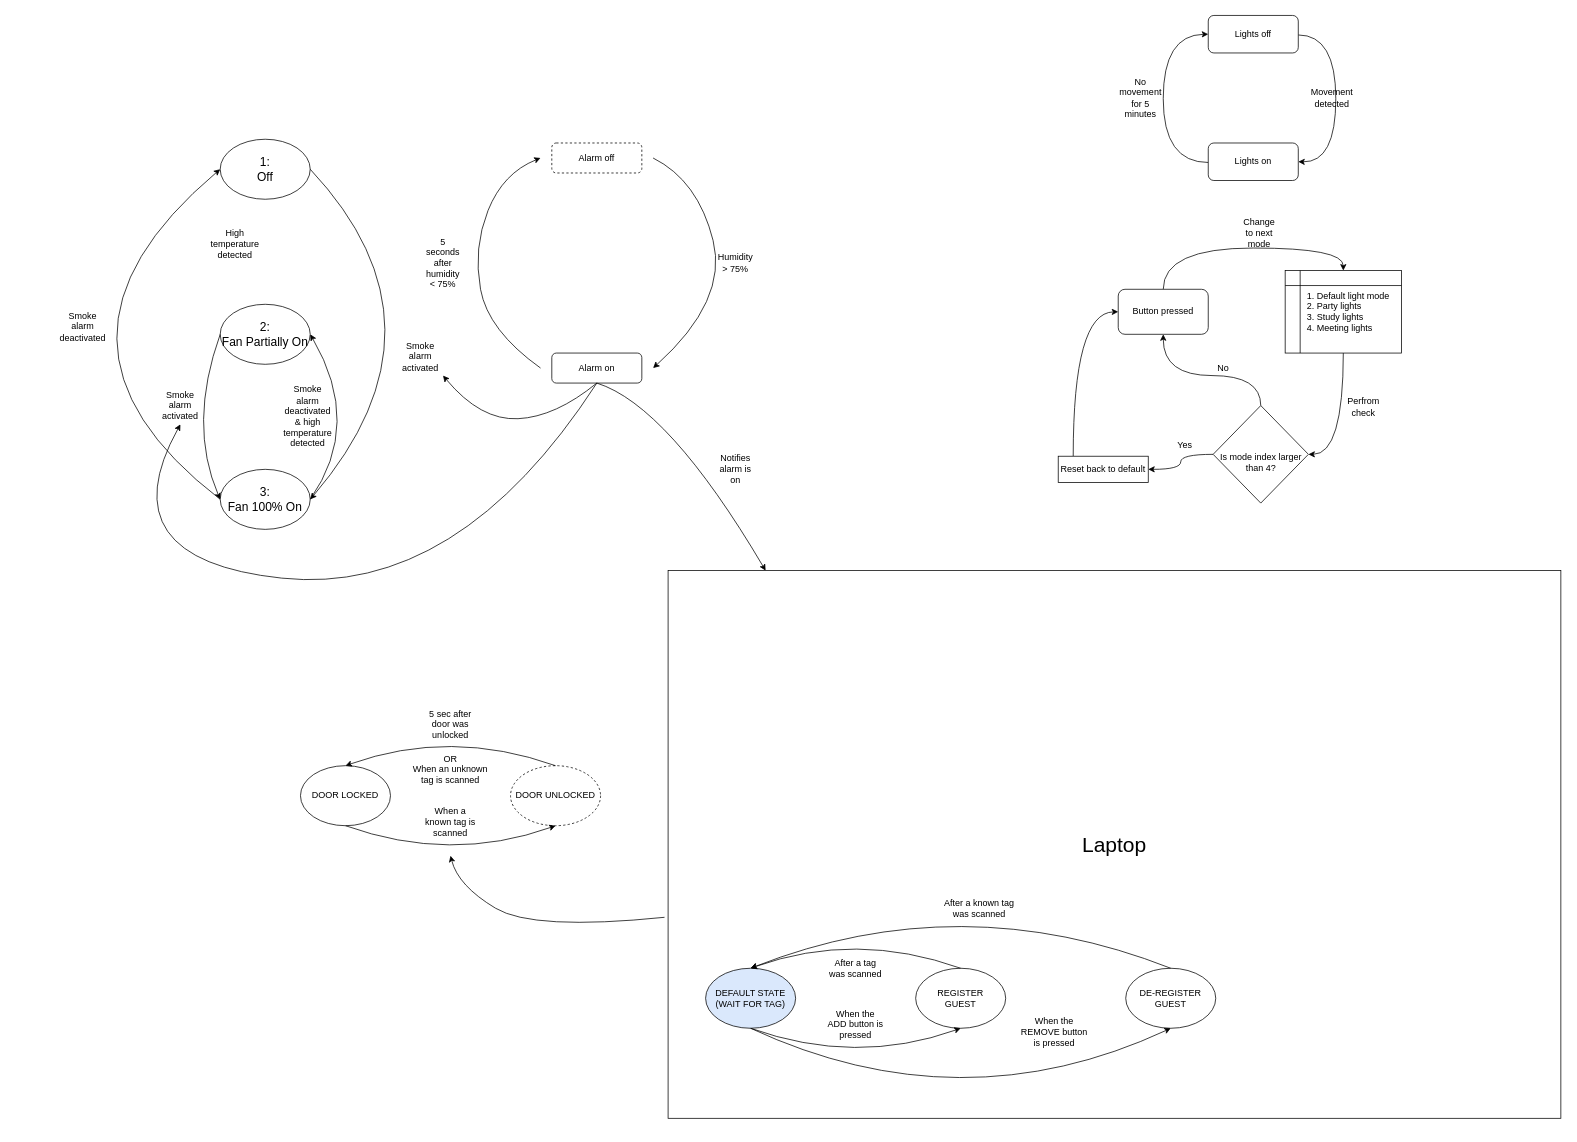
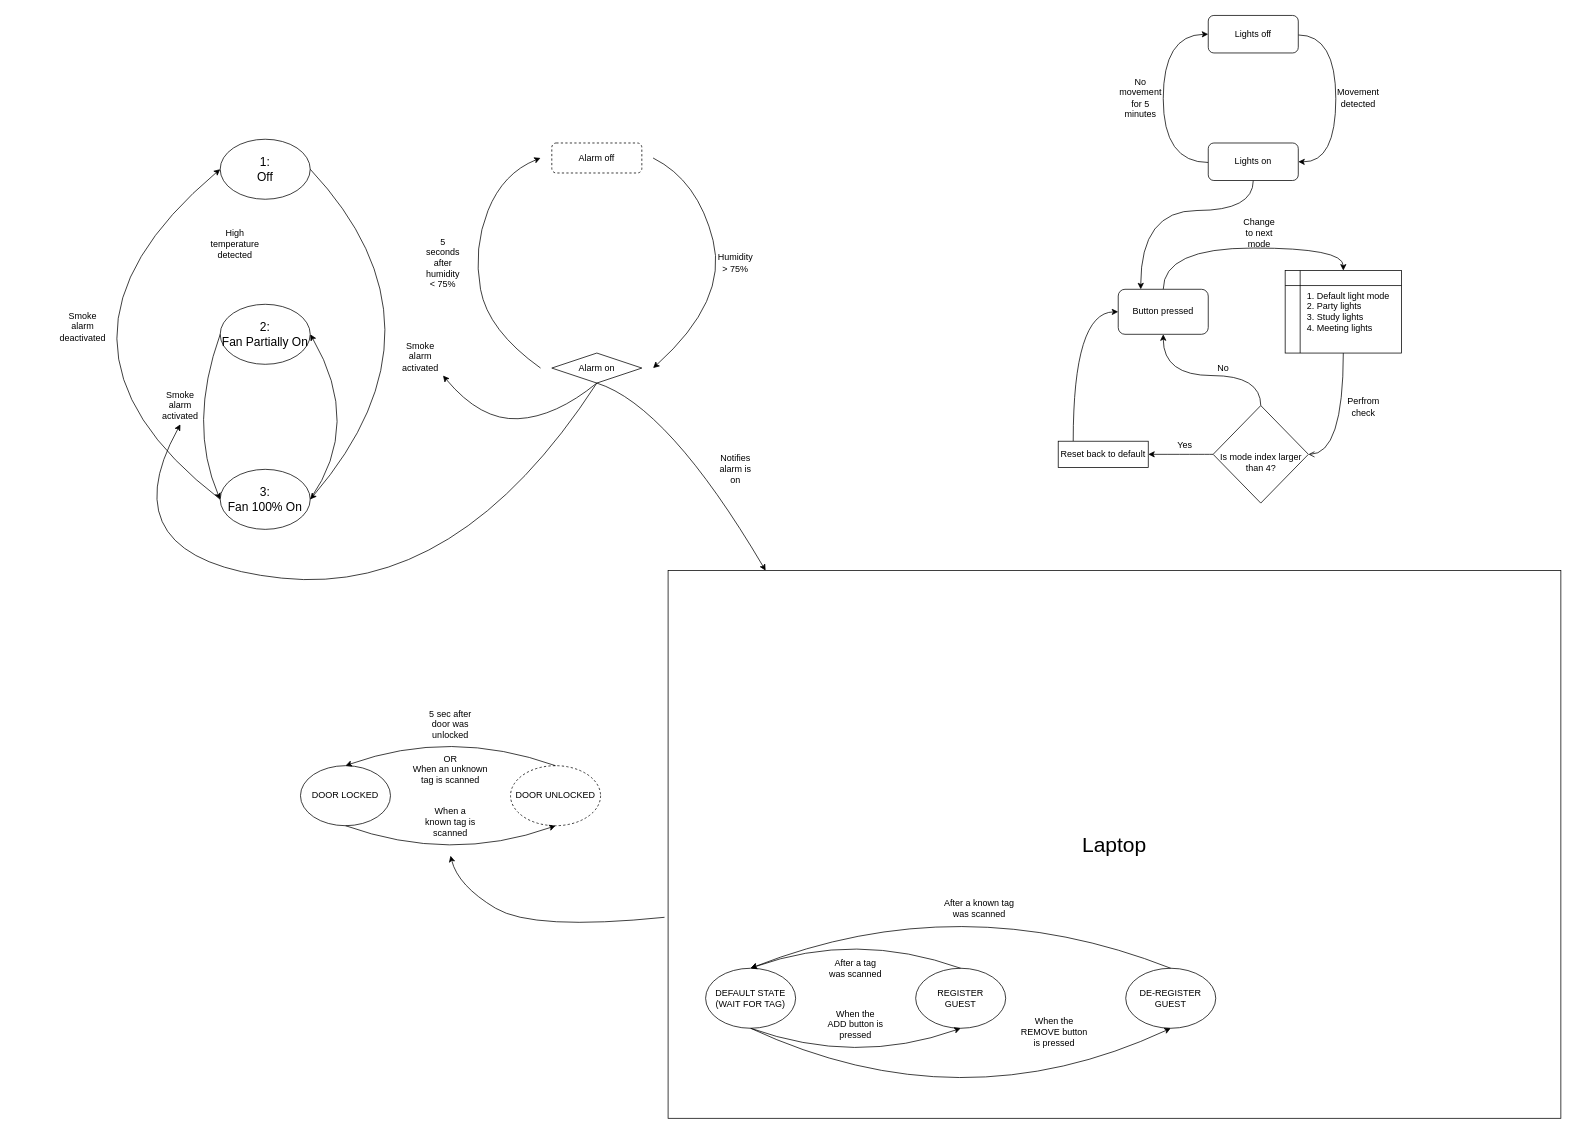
- <mxCell id="49" value="Movement detected" style="text;html=1;strokeColor=none;fillColor=none;align=center;verticalAlign=middle;whiteSpace=wrap;rounded=0;" vertex="1" parent="1"><mxGeometry x="1755" y="120" width="40" height="20" as="geometry" /></mxCell>
+ <mxCell id="49" value="Movement detected" style="text;html=1;strokeColor=none;fillColor=none;align=center;verticalAlign=middle;whiteSpace=wrap;rounded=0;" vertex="1" parent="1"><mxGeometry x="1790" y="120" width="40" height="20" as="geometry" /></mxCell>
+ <mxCell id="47" style="edgeStyle=orthogonalEdgeStyle;curved=1;orthogonalLoop=1;jettySize=auto;html=1;entryX=0.25;entryY=0;entryDx=0;entryDy=0;" edge="1" parent="1" source="48" target="54"><mxGeometry relative="1" as="geometry"><Array as="points"><mxPoint x="1670" y="280" /><mxPoint x="1520" y="280" /></Array></mxGeometry></mxCell>
- <mxCell id="14" value="Alarm on" style="rounded=1;whiteSpace=wrap;html=1;" parent="1" vertex="1"><mxGeometry x="735" y="470" width="120" height="40" as="geometry" /></mxCell>
+ <mxCell id="14" value="Alarm on" style="rhombus;whiteSpace=wrap;html=1;" parent="1" vertex="1"><mxGeometry x="735" y="470" width="120" height="40" as="geometry" /></mxCell>
- <mxCell id="11" value="Smoke alarm deactivated &amp;amp; high temperature detected" style="text;html=1;strokeColor=none;fillColor=none;align=center;verticalAlign=middle;whiteSpace=wrap;rounded=0;" parent="1" vertex="1"><mxGeometry x="390" y="545" width="40" height="20" as="geometry" /></mxCell>
- <mxCell id="51" style="edgeStyle=orthogonalEdgeStyle;curved=1;orthogonalLoop=1;jettySize=auto;html=1;entryX=1;entryY=0.5;entryDx=0;entryDy=0;" edge="1" parent="1" source="52" target="58"><mxGeometry relative="1" as="geometry" /></mxCell>
+ <mxCell id="51" style="edgeStyle=orthogonalEdgeStyle;curved=1;orthogonalLoop=1;jettySize=auto;html=1;entryX=1;entryY=0.5;entryDx=0;entryDy=0;endArrow=open;" edge="1" parent="1" source="52" target="58"><mxGeometry relative="1" as="geometry" /></mxCell>
- <mxCell id="62" value="Reset back to default" style="rounded=0;whiteSpace=wrap;html=1;" vertex="1" parent="1"><mxGeometry x="1410" y="607.5" width="120" height="35" as="geometry" /></mxCell>
+ <mxCell id="62" value="Reset back to default" style="rounded=0;whiteSpace=wrap;html=1;" vertex="1" parent="1"><mxGeometry x="1410" y="587.5" width="120" height="35" as="geometry" /></mxCell>
- <mxCell id="30" value="DEFAULT STATE&lt;br&gt;(WAIT FOR TAG)" style="ellipse;whiteSpace=wrap;html=1;fillColor=#dae8fc;" parent="1" vertex="1"><mxGeometry x="940" y="1290" width="120" height="80" as="geometry" /></mxCell>
+ <mxCell id="30" value="DEFAULT STATE&lt;br&gt;(WAIT FOR TAG)" style="ellipse;whiteSpace=wrap;html=1;" parent="1" vertex="1"><mxGeometry x="940" y="1290" width="120" height="80" as="geometry" /></mxCell>
